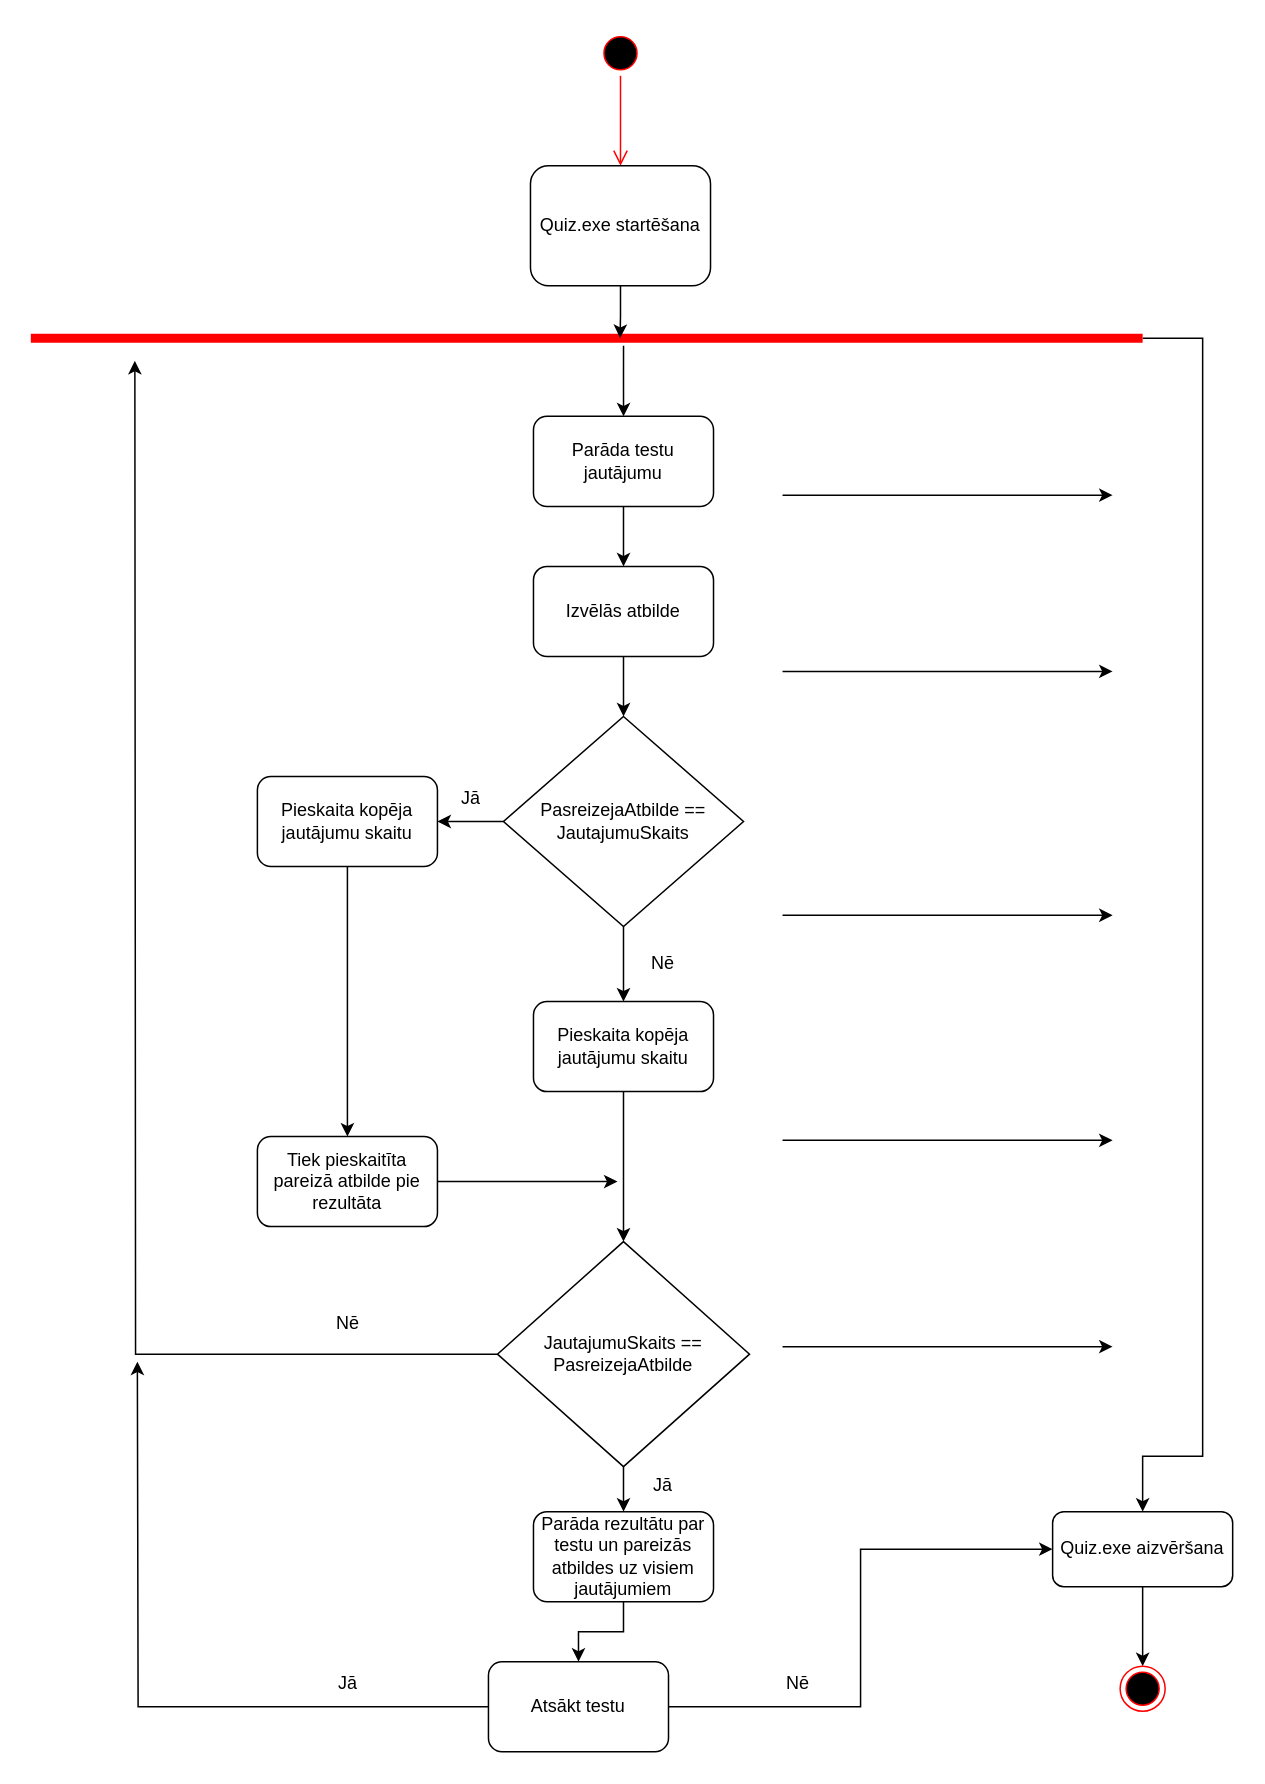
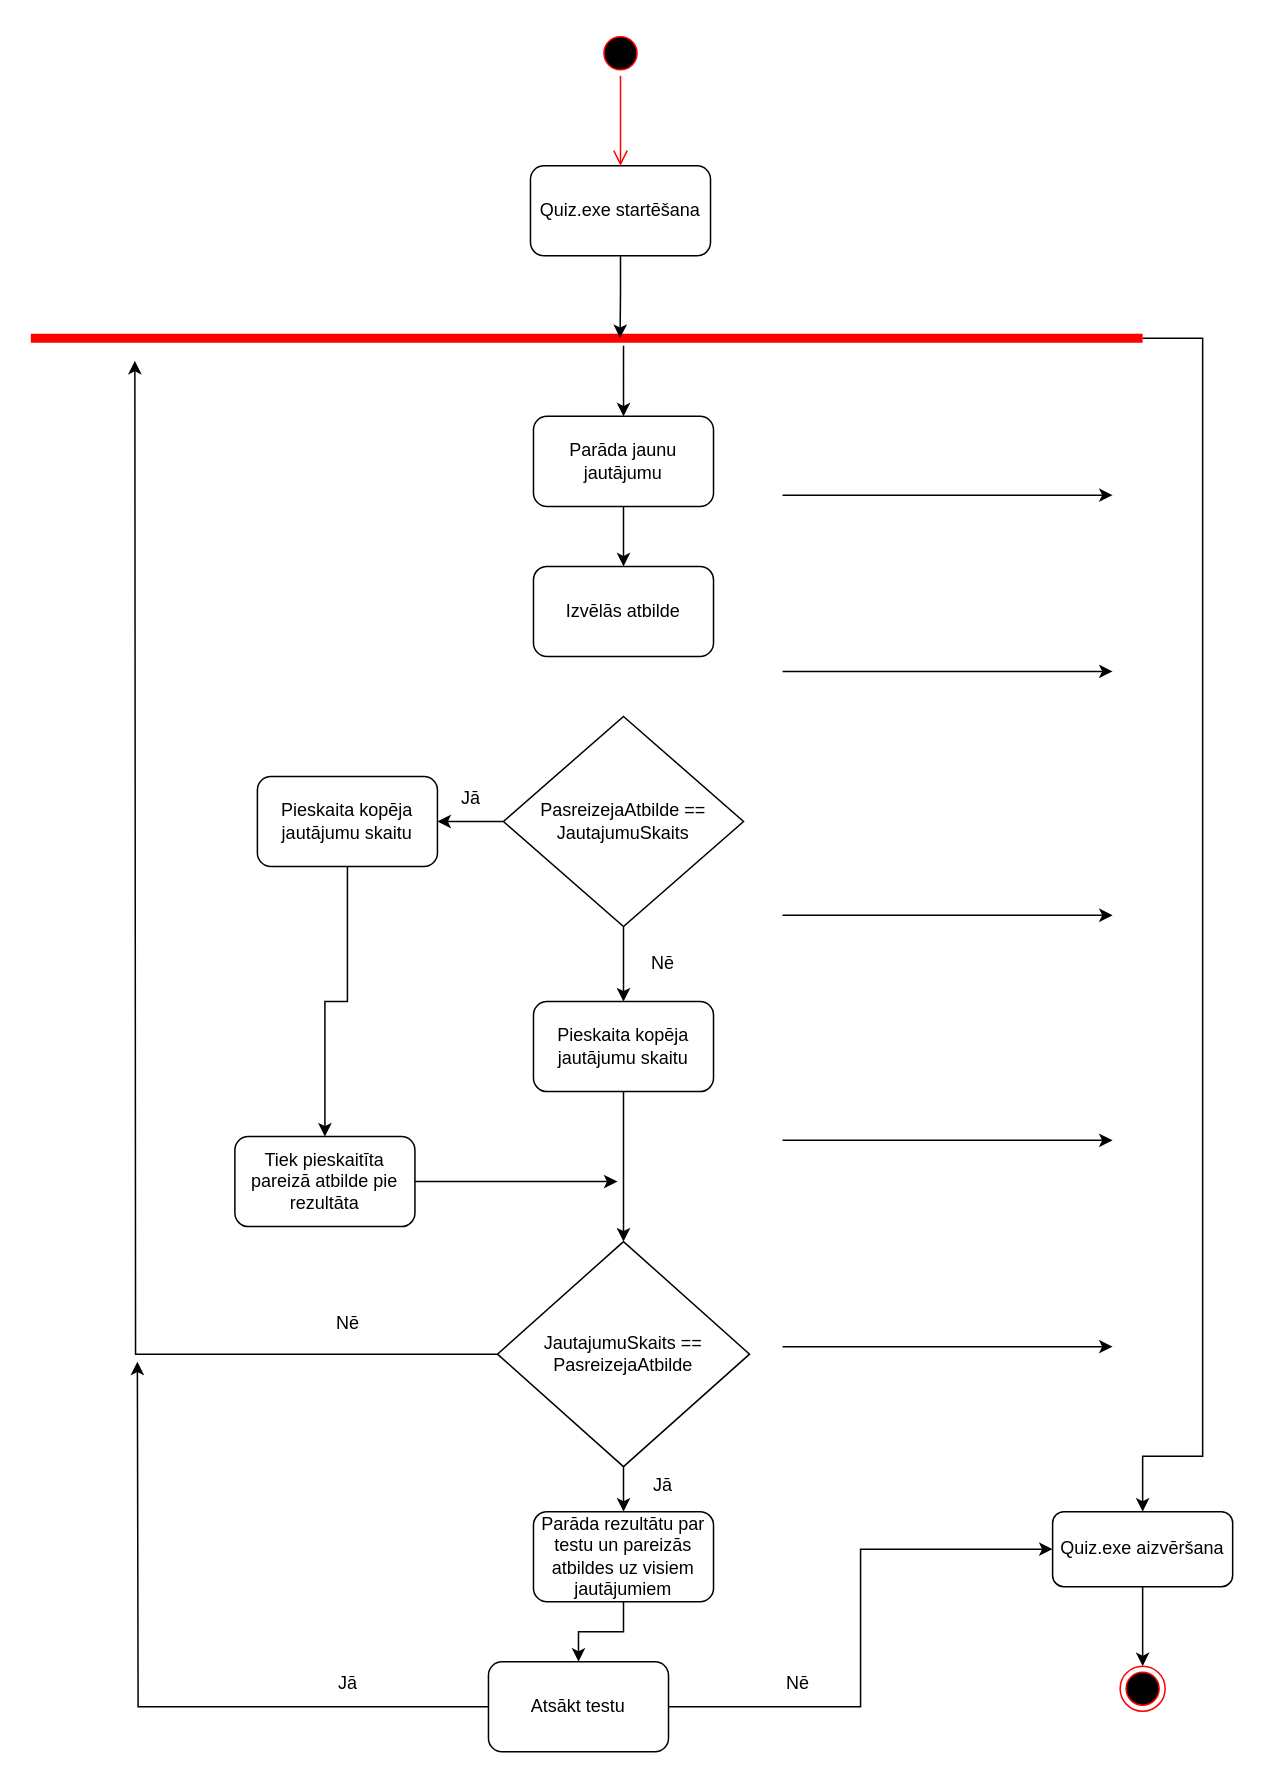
- <mxCell id="8" value="Quiz.exe startēšana" style="rounded=1;whiteSpace=wrap;html=1;" vertex="1" parent="1"><mxGeometry x="353" y="110" width="120" height="80" as="geometry" /></mxCell>
+ <mxCell id="8" value="Quiz.exe startēšana" style="rounded=1;whiteSpace=wrap;html=1;" vertex="1" parent="1"><mxGeometry x="353" y="110" width="120" height="60" as="geometry" /></mxCell>
- <mxCell id="21" value="Parāda testu jautājumu" style="rounded=1;whiteSpace=wrap;html=1;" vertex="1" parent="1"><mxGeometry x="355" y="277" width="120" height="60" as="geometry" /></mxCell>
+ <mxCell id="21" value="Parāda jaunu jautājumu" style="rounded=1;whiteSpace=wrap;html=1;" vertex="1" parent="1"><mxGeometry x="355" y="277" width="120" height="60" as="geometry" /></mxCell>
- <mxCell id="12" value="" style="edgeStyle=orthogonalEdgeStyle;rounded=0;orthogonalLoop=1;jettySize=auto;html=1;" edge="1" parent="1" source="13" target="16"><mxGeometry relative="1" as="geometry" /></mxCell>
- <mxCell id="18" value="Tiek pieskaitīta pareizā atbilde pie rezultāta" style="rounded=1;whiteSpace=wrap;html=1;" vertex="1" parent="1"><mxGeometry x="171" y="757" width="120" height="60" as="geometry" /></mxCell>
+ <mxCell id="18" value="Tiek pieskaitīta pareizā atbilde pie rezultāta" style="rounded=1;whiteSpace=wrap;html=1;" vertex="1" parent="1"><mxGeometry x="156" y="757" width="120" height="60" as="geometry" /></mxCell>
